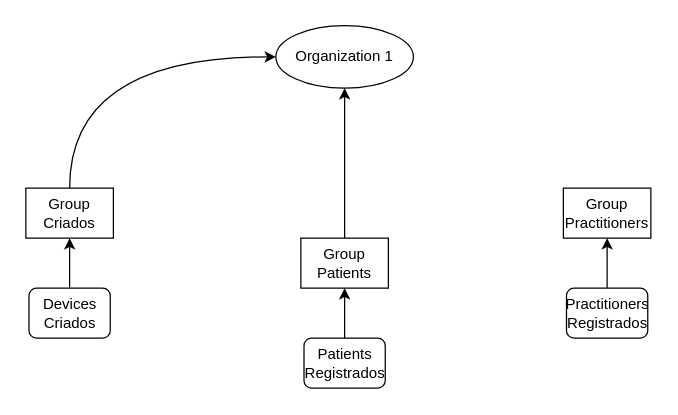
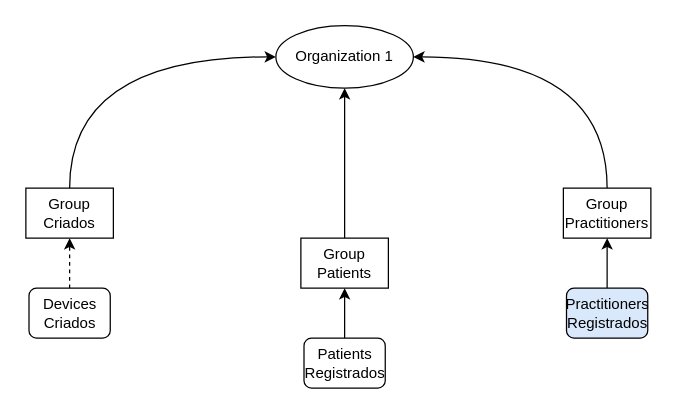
+ <mxCell id="7" style="edgeStyle=orthogonalEdgeStyle;curved=1;html=1;exitX=0.5;exitY=0;exitDx=0;exitDy=0;entryX=1;entryY=0.5;entryDx=0;entryDy=0;" edge="1" parent="1" source="8" target="2"><mxGeometry relative="1" as="geometry" /></mxCell>
- <mxCell id="9" style="edgeStyle=orthogonalEdgeStyle;curved=1;html=1;exitX=0.5;exitY=0;exitDx=0;exitDy=0;entryX=0.5;entryY=1;entryDx=0;entryDy=0;" edge="1" parent="1" source="10" target="4"><mxGeometry relative="1" as="geometry" /></mxCell>
+ <mxCell id="9" style="edgeStyle=orthogonalEdgeStyle;curved=1;html=1;exitX=0.5;exitY=0;exitDx=0;exitDy=0;entryX=0.5;entryY=1;entryDx=0;entryDy=0;dashed=1;" edge="1" parent="1" source="10" target="4"><mxGeometry relative="1" as="geometry" /></mxCell>
- <mxCell id="12" value="Practitioners Registrados" style="rounded=1;whiteSpace=wrap;html=1;" vertex="1" parent="1"><mxGeometry x="452.5" y="230" width="65" height="40" as="geometry" /></mxCell>
+ <mxCell id="12" value="Practitioners Registrados" style="rounded=1;whiteSpace=wrap;html=1;fillColor=#dae8fc;" vertex="1" parent="1"><mxGeometry x="452.5" y="230" width="65" height="40" as="geometry" /></mxCell>
